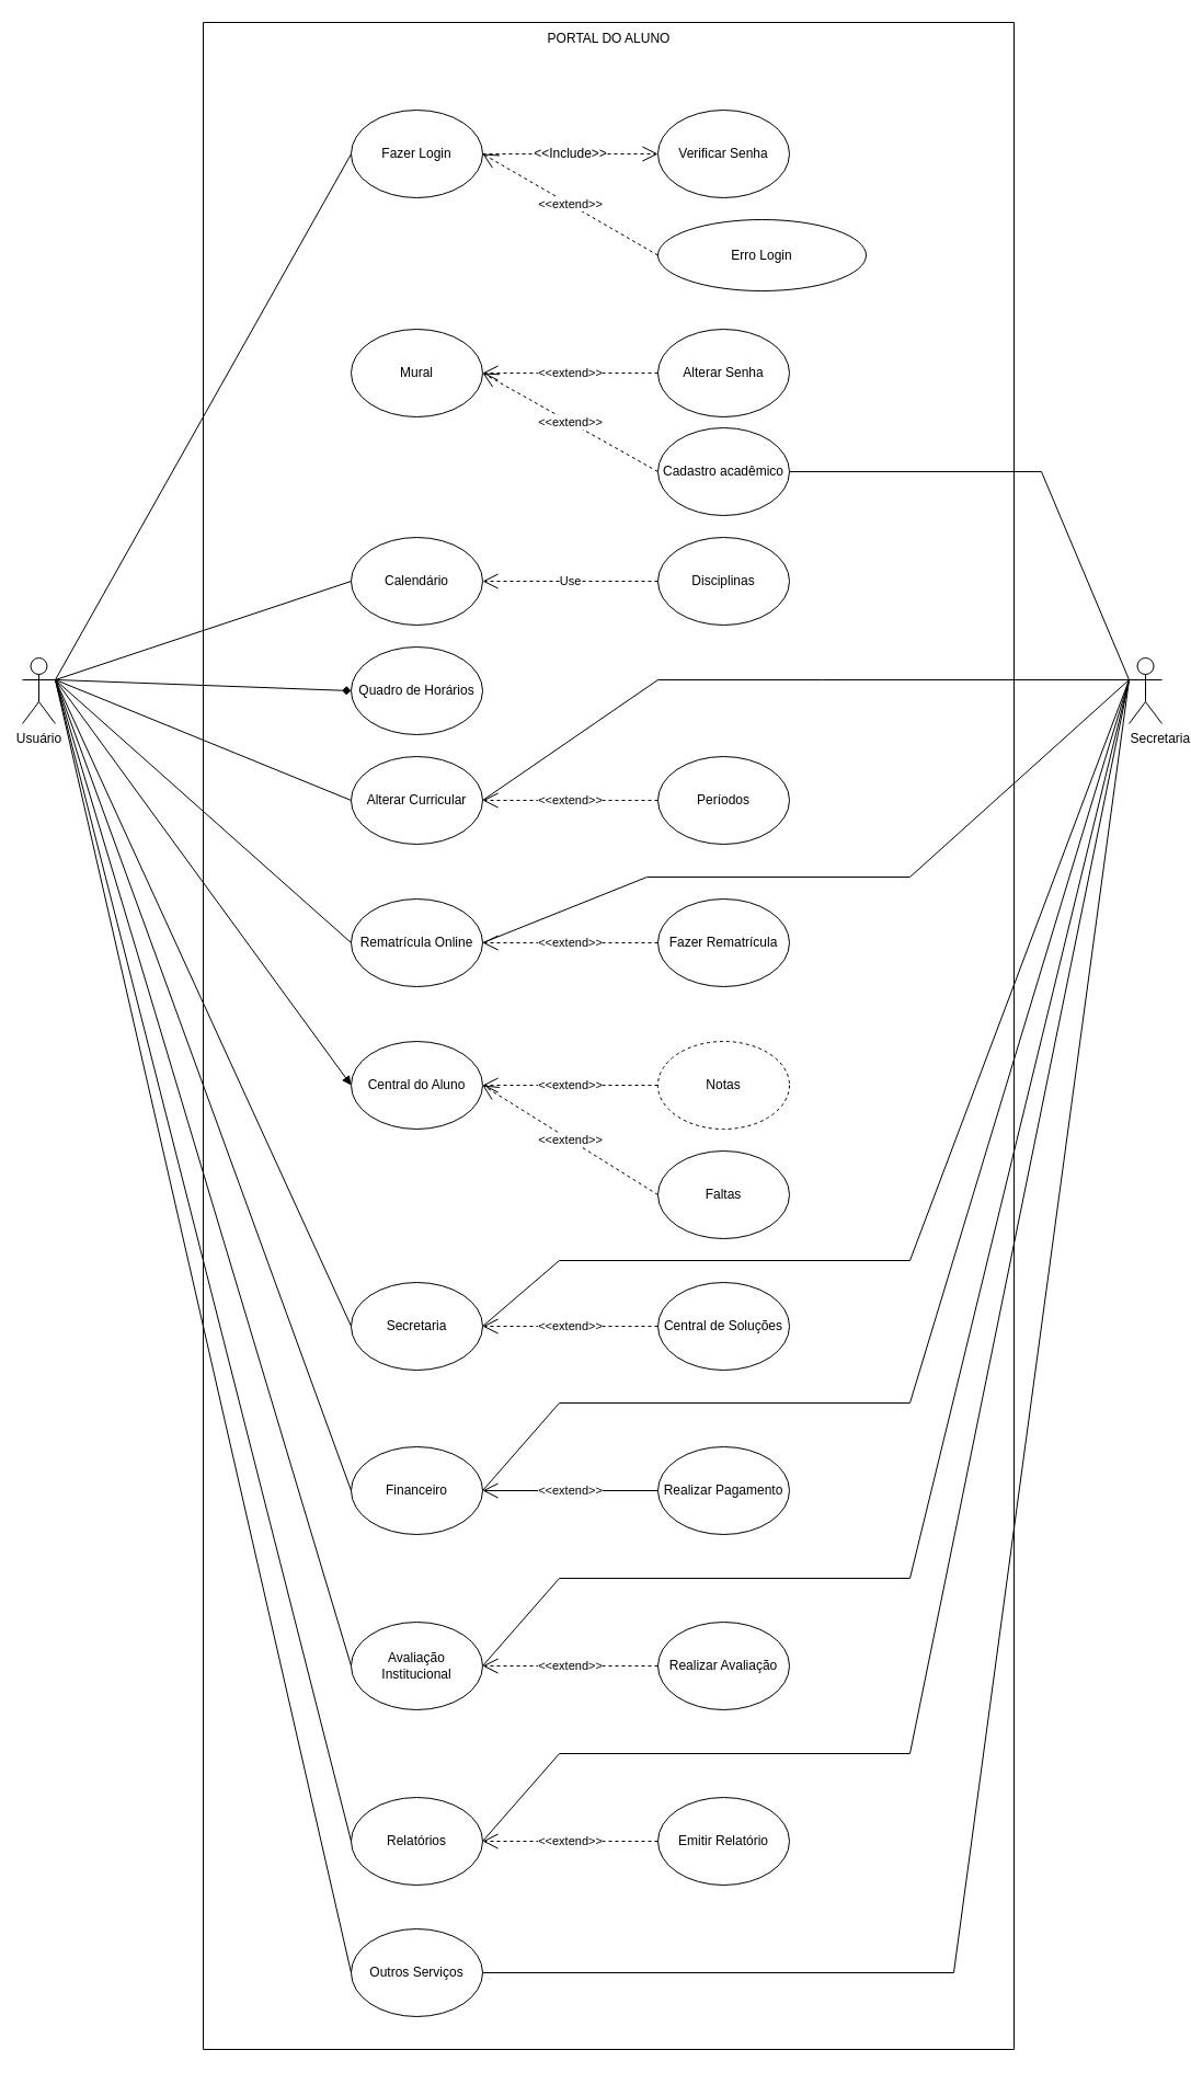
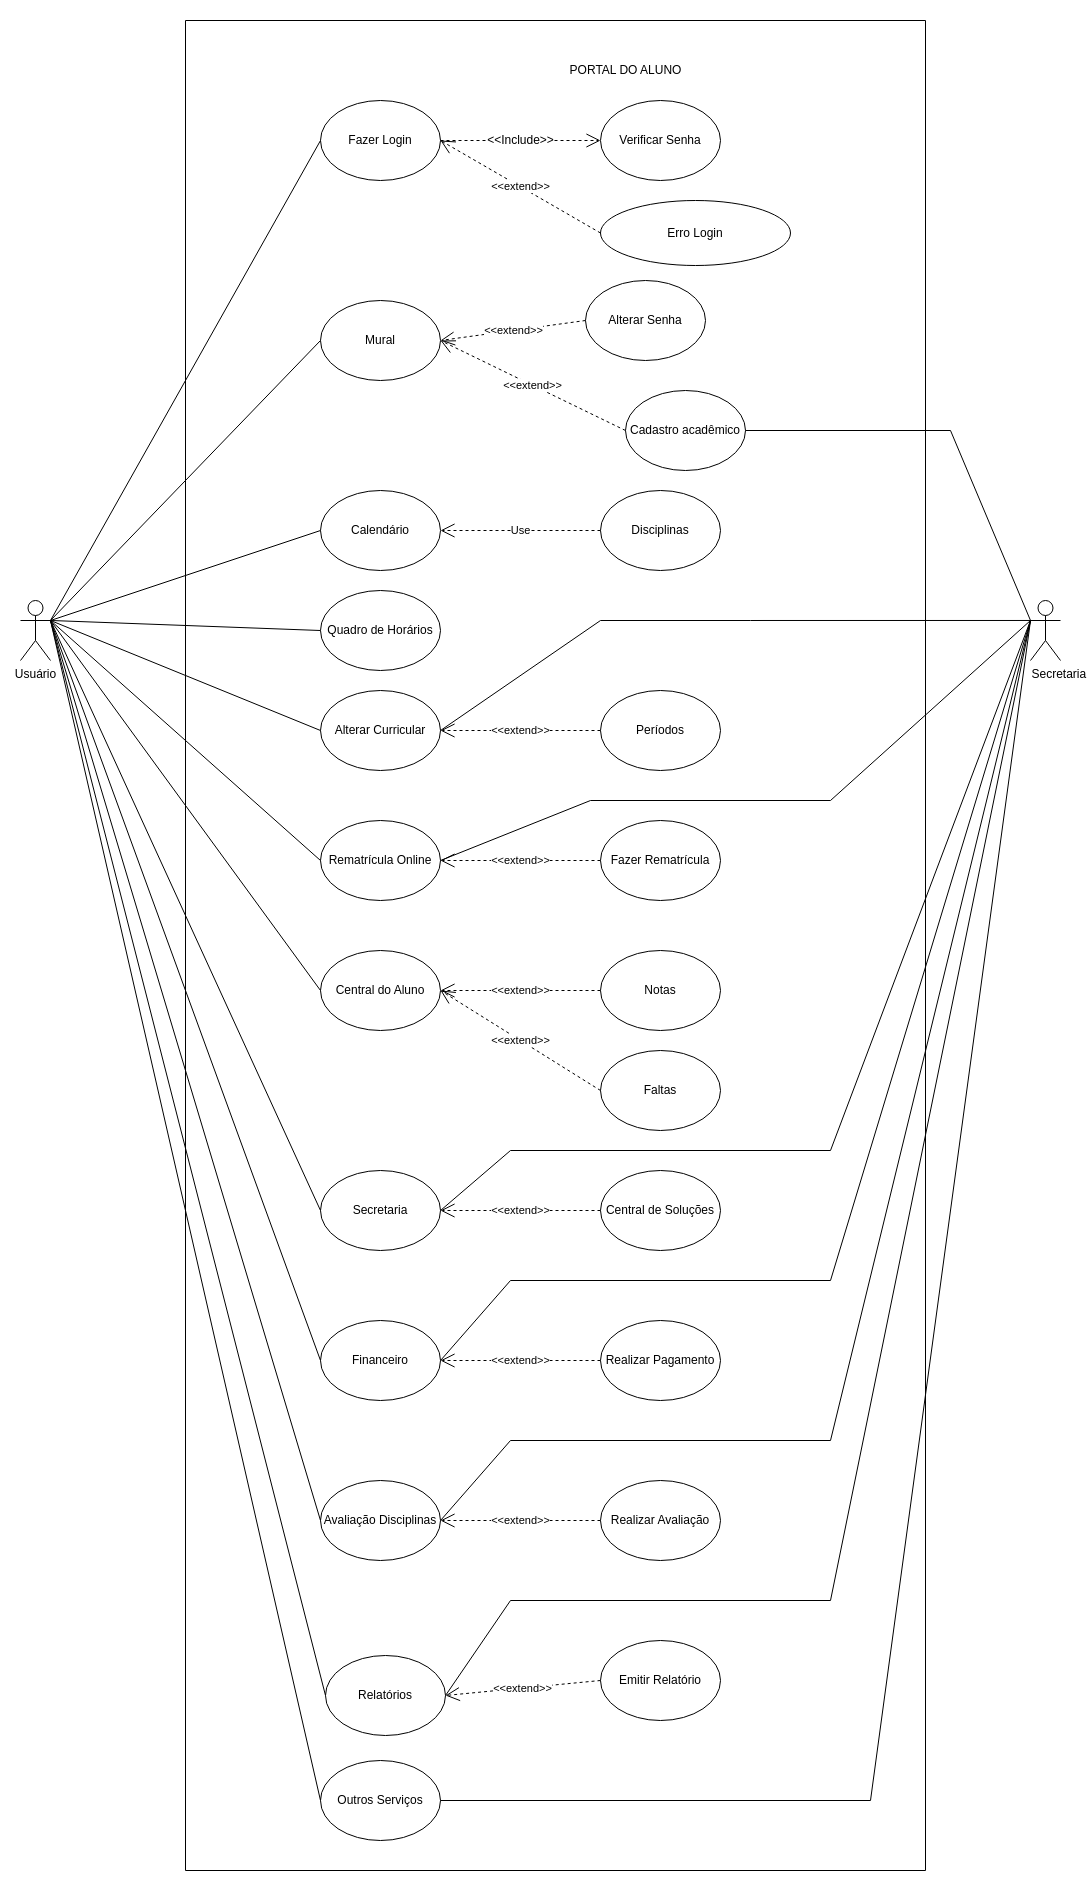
- <mxCell id="63" value="PORTAL DO ALUNO" style="text;html=1;align=center;verticalAlign=middle;resizable=0;points=[];autosize=1;strokeColor=none;fillColor=none;" vertex="1" parent="62"><mxGeometry x="300" width="140" height="30" as="geometry" /></mxCell>
+ <mxCell id="63" value="PORTAL DO ALUNO" style="text;html=1;align=center;verticalAlign=middle;resizable=0;points=[];autosize=1;strokeColor=none;fillColor=none;" vertex="1" parent="62"><mxGeometry x="370" y="35" width="140" height="30" as="geometry" /></mxCell>
- <mxCell id="32" value="Alterar Senha" style="ellipse;whiteSpace=wrap;html=1;" vertex="1" parent="1"><mxGeometry x="600" y="300" width="120" height="80" as="geometry" /></mxCell>
+ <mxCell id="32" value="Alterar Senha" style="ellipse;whiteSpace=wrap;html=1;" vertex="1" parent="1"><mxGeometry x="585" y="280" width="120" height="80" as="geometry" /></mxCell>
- <mxCell id="30" value="Cadastro acadêmico" style="ellipse;whiteSpace=wrap;html=1;" vertex="1" parent="1"><mxGeometry x="600" y="390" width="120" height="80" as="geometry" /></mxCell>
+ <mxCell id="30" value="Cadastro acadêmico" style="ellipse;whiteSpace=wrap;html=1;" vertex="1" parent="1"><mxGeometry x="625" y="390" width="120" height="80" as="geometry" /></mxCell>
+ <mxCell id="12" value="" style="endArrow=none;html=1;rounded=0;entryX=0;entryY=0.5;entryDx=0;entryDy=0;exitX=1;exitY=0.333;exitDx=0;exitDy=0;exitPerimeter=0;" parent="1" source="2" target="5" edge="1"><mxGeometry width="50" height="50" relative="1" as="geometry"><mxPoint x="120" y="470" as="sourcePoint" /><mxPoint x="170" y="420" as="targetPoint" /></mxGeometry></mxCell>
- <mxCell id="14" value="" style="endArrow=diamond;html=1;rounded=0;entryX=0;entryY=0.5;entryDx=0;entryDy=0;exitX=1;exitY=0.333;exitDx=0;exitDy=0;exitPerimeter=0;" parent="1" source="2" target="7" edge="1"><mxGeometry width="50" height="50" relative="1" as="geometry"><mxPoint x="120" y="470" as="sourcePoint" /><mxPoint x="170" y="420" as="targetPoint" /></mxGeometry></mxCell>
+ <mxCell id="14" value="" style="endArrow=none;html=1;rounded=0;entryX=0;entryY=0.5;entryDx=0;entryDy=0;exitX=1;exitY=0.333;exitDx=0;exitDy=0;exitPerimeter=0;" parent="1" source="2" target="7" edge="1"><mxGeometry width="50" height="50" relative="1" as="geometry"><mxPoint x="120" y="470" as="sourcePoint" /><mxPoint x="170" y="420" as="targetPoint" /></mxGeometry></mxCell>
- <mxCell id="16" value="" style="endArrow=block;html=1;rounded=0;entryX=0;entryY=0.5;entryDx=0;entryDy=0;exitX=1;exitY=0.333;exitDx=0;exitDy=0;exitPerimeter=0;" parent="1" source="2" target="9" edge="1"><mxGeometry width="50" height="50" relative="1" as="geometry"><mxPoint x="120" y="470" as="sourcePoint" /><mxPoint x="170" y="420" as="targetPoint" /></mxGeometry></mxCell>
+ <mxCell id="16" value="" style="endArrow=none;html=1;rounded=0;entryX=0;entryY=0.5;entryDx=0;entryDy=0;exitX=1;exitY=0.333;exitDx=0;exitDy=0;exitPerimeter=0;" parent="1" source="2" target="9" edge="1"><mxGeometry width="50" height="50" relative="1" as="geometry"><mxPoint x="120" y="470" as="sourcePoint" /><mxPoint x="170" y="420" as="targetPoint" /></mxGeometry></mxCell>
- <mxCell id="41" value="Notas" style="ellipse;whiteSpace=wrap;html=1;dashed=1;" vertex="1" parent="1"><mxGeometry x="600" y="950" width="120" height="80" as="geometry" /></mxCell>
+ <mxCell id="41" value="Notas" style="ellipse;whiteSpace=wrap;html=1;" vertex="1" parent="1"><mxGeometry x="600" y="950" width="120" height="80" as="geometry" /></mxCell>
- <mxCell id="57" value="&amp;lt;&amp;lt;extend&amp;gt;&amp;gt;" style="endArrow=open;endSize=12;dashed=0;html=1;rounded=0;exitX=0;exitY=0.5;exitDx=0;exitDy=0;entryX=1;entryY=0.5;entryDx=0;entryDy=0;" edge="1" parent="1" source="56" target="11"><mxGeometry width="160" relative="1" as="geometry"><mxPoint x="930" y="1380" as="sourcePoint" /><mxPoint x="1090" y="1380" as="targetPoint" /></mxGeometry></mxCell>
+ <mxCell id="57" value="&amp;lt;&amp;lt;extend&amp;gt;&amp;gt;" style="endArrow=open;endSize=12;dashed=1;html=1;rounded=0;exitX=0;exitY=0.5;exitDx=0;exitDy=0;entryX=1;entryY=0.5;entryDx=0;entryDy=0;" edge="1" parent="1" source="56" target="11"><mxGeometry width="160" relative="1" as="geometry"><mxPoint x="930" y="1380" as="sourcePoint" /><mxPoint x="1090" y="1380" as="targetPoint" /></mxGeometry></mxCell>
- <mxCell id="19" value="Avaliação Institucional" style="ellipse;whiteSpace=wrap;html=1;" parent="1" vertex="1"><mxGeometry x="320" y="1480" width="120" height="80" as="geometry" /></mxCell>
+ <mxCell id="19" value="Avaliação Disciplinas" style="ellipse;whiteSpace=wrap;html=1;" parent="1" vertex="1"><mxGeometry x="320" y="1480" width="120" height="80" as="geometry" /></mxCell>
- <mxCell id="20" value="Relatórios" style="ellipse;whiteSpace=wrap;html=1;" parent="1" vertex="1"><mxGeometry x="320" y="1640" width="120" height="80" as="geometry" /></mxCell>
+ <mxCell id="20" value="Relatórios" style="ellipse;whiteSpace=wrap;html=1;" parent="1" vertex="1"><mxGeometry x="325" y="1655" width="120" height="80" as="geometry" /></mxCell>
